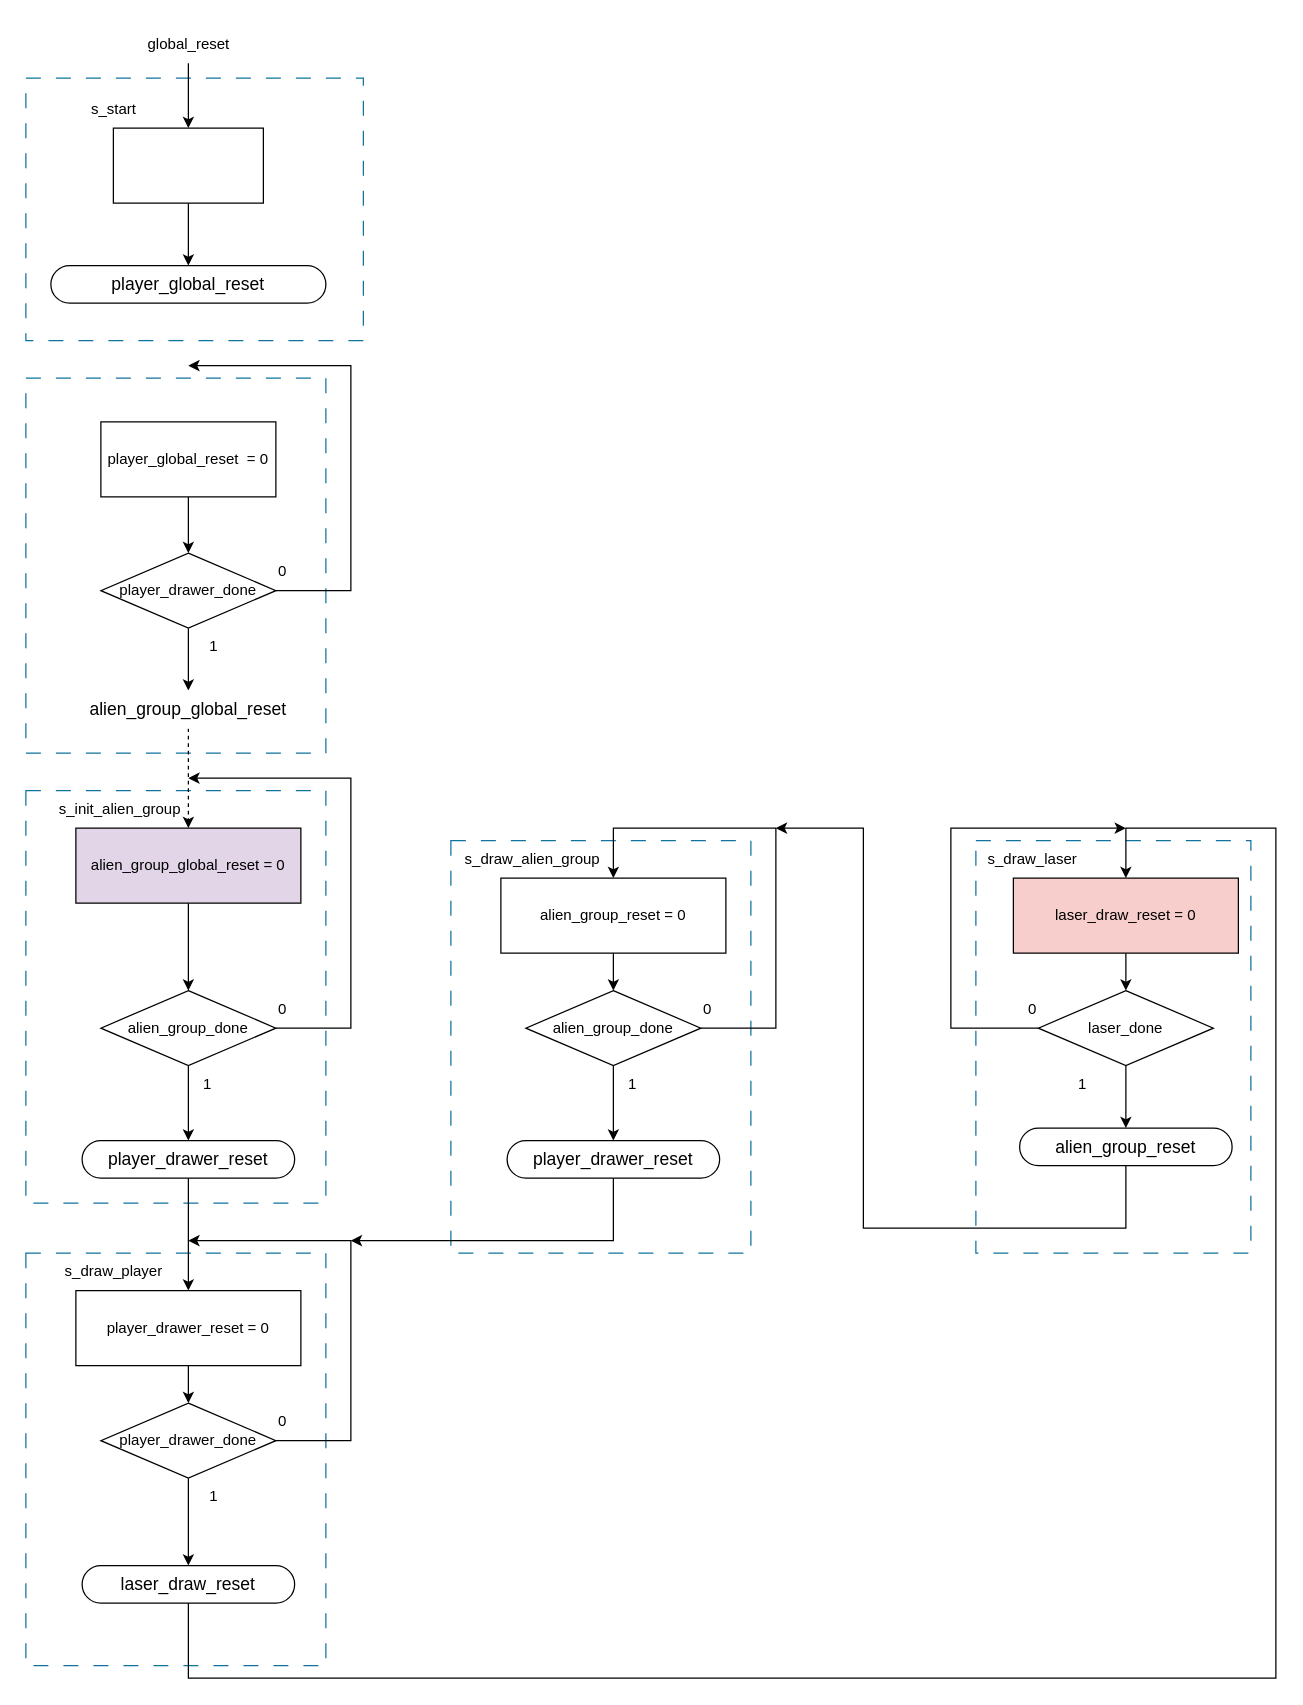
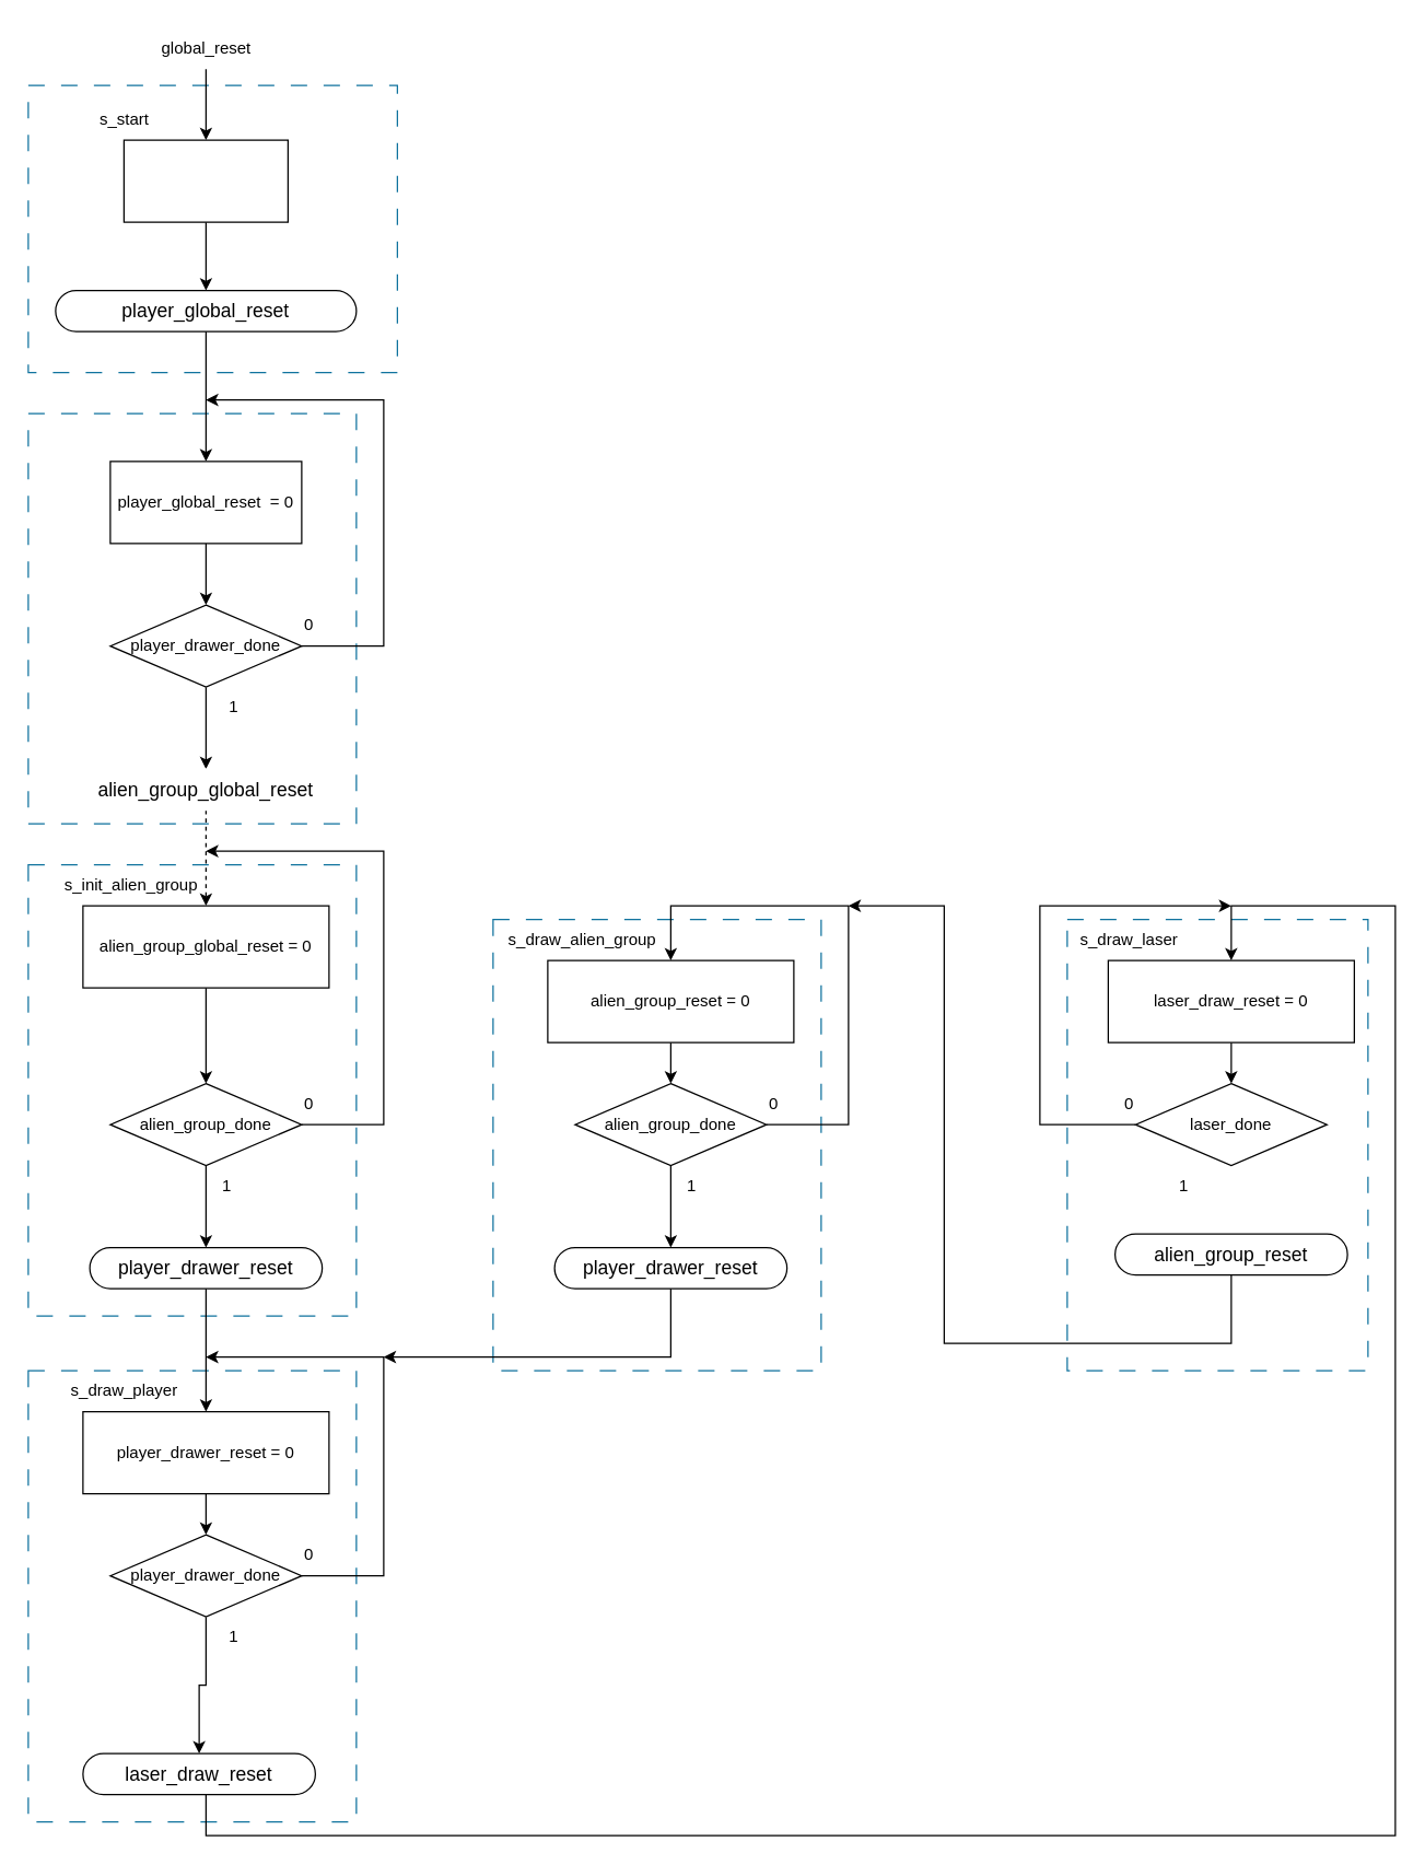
+ <mxCell id="13" style="edgeStyle=orthogonalEdgeStyle;rounded=0;orthogonalLoop=1;jettySize=auto;html=1;entryX=0.5;entryY=0;entryDx=0;entryDy=0;" edge="1" parent="1" source="14" target="16"><mxGeometry relative="1" as="geometry" /></mxCell>
- <mxCell id="21" value="&lt;span style=&quot;font-weight: normal;&quot;&gt;alien_group_global_reset&lt;/span&gt;" style="rounded=1;whiteSpace=wrap;html=1;arcSize=50;strokeWidth=1;fillColor=none;whiteSpace=wrap;align=center;verticalAlign=middle;spacingLeft=0;fontStyle=1;fontSize=14;spacing=10;strokeColor=#FFFFFF;labelBackgroundColor=none;fontColor=#000000;" vertex="1" parent="1"><mxGeometry x="60" y="552" width="180" height="30" as="geometry" /></mxCell>
+ <mxCell id="21" value="&lt;span style=&quot;font-weight: normal;&quot;&gt;alien_group_global_reset&lt;/span&gt;" style="rounded=1;whiteSpace=wrap;html=1;arcSize=50;strokeWidth=1;fillColor=none;whiteSpace=wrap;align=center;verticalAlign=middle;spacingLeft=0;fontStyle=1;fontSize=14;spacing=10;strokeColor=#FFFFFF;labelBackgroundColor=none;fontColor=#000000;" vertex="1" parent="1"><mxGeometry x="60" y="562" width="180" height="30" as="geometry" /></mxCell>
- <mxCell id="23" value="alien_group_global_reset = 0" style="rounded=0;whiteSpace=wrap;html=1;fillColor=#e1d5e7;" vertex="1" parent="1"><mxGeometry x="60" y="662" width="180" height="60" as="geometry" /></mxCell>
+ <mxCell id="23" value="alien_group_global_reset = 0" style="rounded=0;whiteSpace=wrap;html=1;" vertex="1" parent="1"><mxGeometry x="60" y="662" width="180" height="60" as="geometry" /></mxCell>
- <mxCell id="55" value="laser_draw_reset = 0" style="rounded=0;whiteSpace=wrap;html=1;fillColor=#f8cecc;" vertex="1" parent="1"><mxGeometry x="810" y="702" width="180" height="60" as="geometry" /></mxCell>
+ <mxCell id="55" value="laser_draw_reset = 0" style="rounded=0;whiteSpace=wrap;html=1;" vertex="1" parent="1"><mxGeometry x="810" y="702" width="180" height="60" as="geometry" /></mxCell>
- <mxCell id="58" style="edgeStyle=orthogonalEdgeStyle;rounded=0;orthogonalLoop=1;jettySize=auto;html=1;entryX=0.5;entryY=0;entryDx=0;entryDy=0;" edge="1" parent="1" source="59" target="62"><mxGeometry relative="1" as="geometry" /></mxCell>
- <mxCell id="43" value="&lt;span style=&quot;font-weight: normal;&quot;&gt;laser_draw_reset&lt;/span&gt;" style="rounded=1;whiteSpace=wrap;html=1;arcSize=50;strokeColor=default;strokeWidth=1;fillColor=none;fontColor=#000000;whiteSpace=wrap;align=center;verticalAlign=middle;spacingLeft=0;fontStyle=1;fontSize=14;spacing=10;" vertex="1" parent="1"><mxGeometry x="65" y="1252" width="170" height="30" as="geometry" /></mxCell>
+ <mxCell id="43" value="&lt;span style=&quot;font-weight: normal;&quot;&gt;laser_draw_reset&lt;/span&gt;" style="rounded=1;whiteSpace=wrap;html=1;arcSize=50;strokeColor=default;strokeWidth=1;fillColor=none;fontColor=#000000;whiteSpace=wrap;align=center;verticalAlign=middle;spacingLeft=0;fontStyle=1;fontSize=14;spacing=10;" vertex="1" parent="1"><mxGeometry x="60" y="1282" width="170" height="30" as="geometry" /></mxCell>
